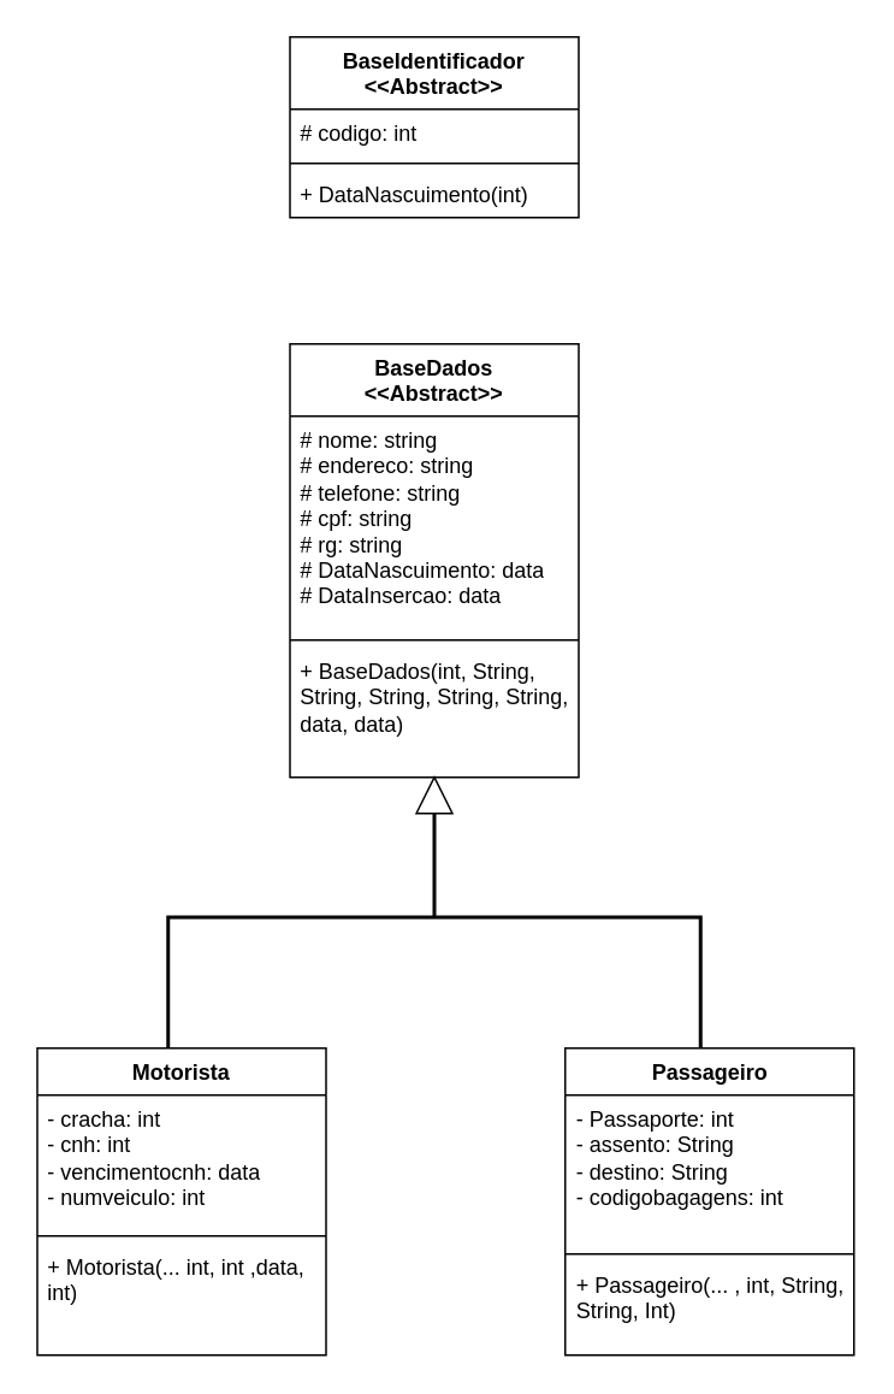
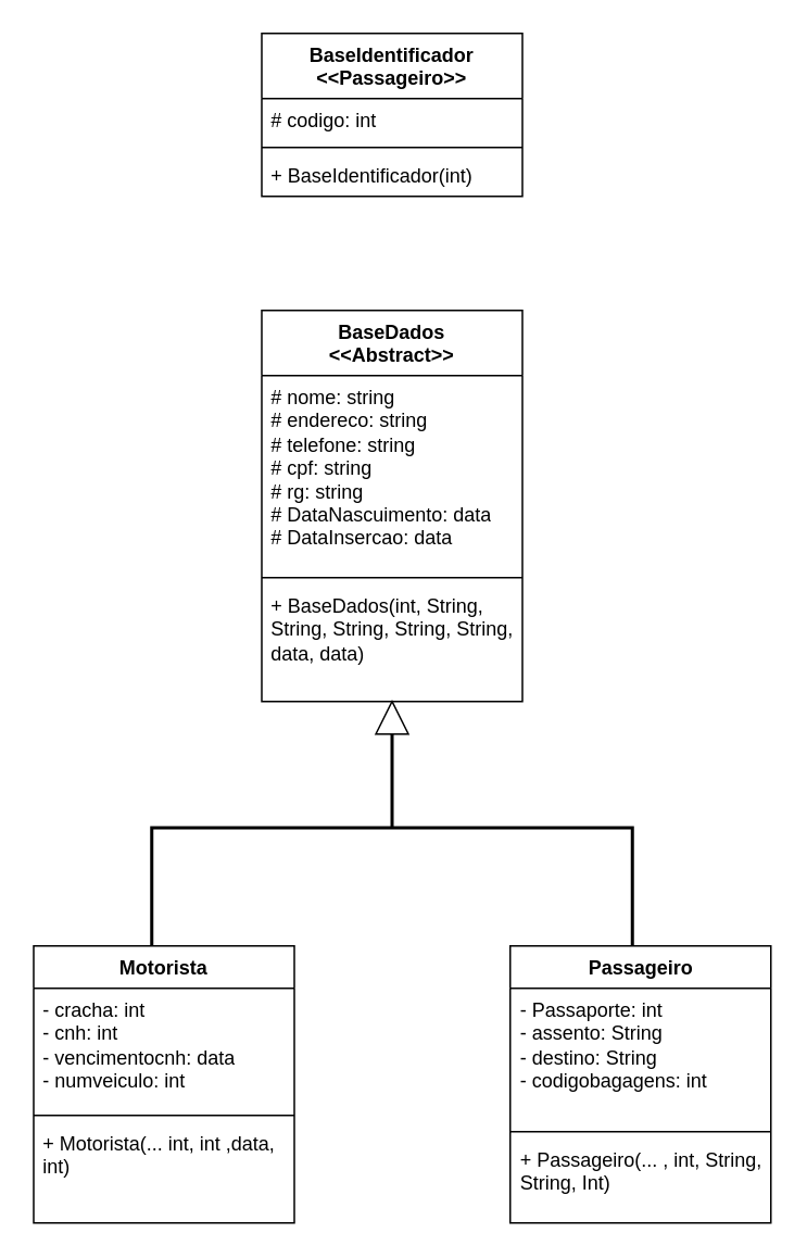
- <mxCell id="2" value="BaseIdentificador&lt;br&gt;&amp;lt;&amp;lt;Abstract&amp;gt;&amp;gt;" style="swimlane;fontStyle=1;align=center;verticalAlign=top;childLayout=stackLayout;horizontal=1;startSize=40;horizontalStack=0;resizeParent=1;resizeParentMax=0;resizeLast=0;collapsible=1;marginBottom=0;whiteSpace=wrap;html=1;" vertex="1" parent="1"><mxGeometry x="160" y="20" width="160" height="100" as="geometry" /></mxCell>
+ <mxCell id="2" value="BaseIdentificador&lt;br&gt;&amp;lt;&amp;lt;Passageiro&amp;gt;&amp;gt;" style="swimlane;fontStyle=1;align=center;verticalAlign=top;childLayout=stackLayout;horizontal=1;startSize=40;horizontalStack=0;resizeParent=1;resizeParentMax=0;resizeLast=0;collapsible=1;marginBottom=0;whiteSpace=wrap;html=1;" vertex="1" parent="1"><mxGeometry x="160" y="20" width="160" height="100" as="geometry" /></mxCell>
- <mxCell id="5" value="+ DataNascuimento(int)" style="text;strokeColor=none;fillColor=none;align=left;verticalAlign=top;spacingLeft=4;spacingRight=4;overflow=hidden;rotatable=0;points=[[0,0.5],[1,0.5]];portConstraint=eastwest;whiteSpace=wrap;html=1;" vertex="1" parent="2"><mxGeometry y="74" width="160" height="26" as="geometry" /></mxCell>
+ <mxCell id="5" value="+ BaseIdentificador(int)" style="text;strokeColor=none;fillColor=none;align=left;verticalAlign=top;spacingLeft=4;spacingRight=4;overflow=hidden;rotatable=0;points=[[0,0.5],[1,0.5]];portConstraint=eastwest;whiteSpace=wrap;html=1;" vertex="1" parent="2"><mxGeometry y="74" width="160" height="26" as="geometry" /></mxCell>
